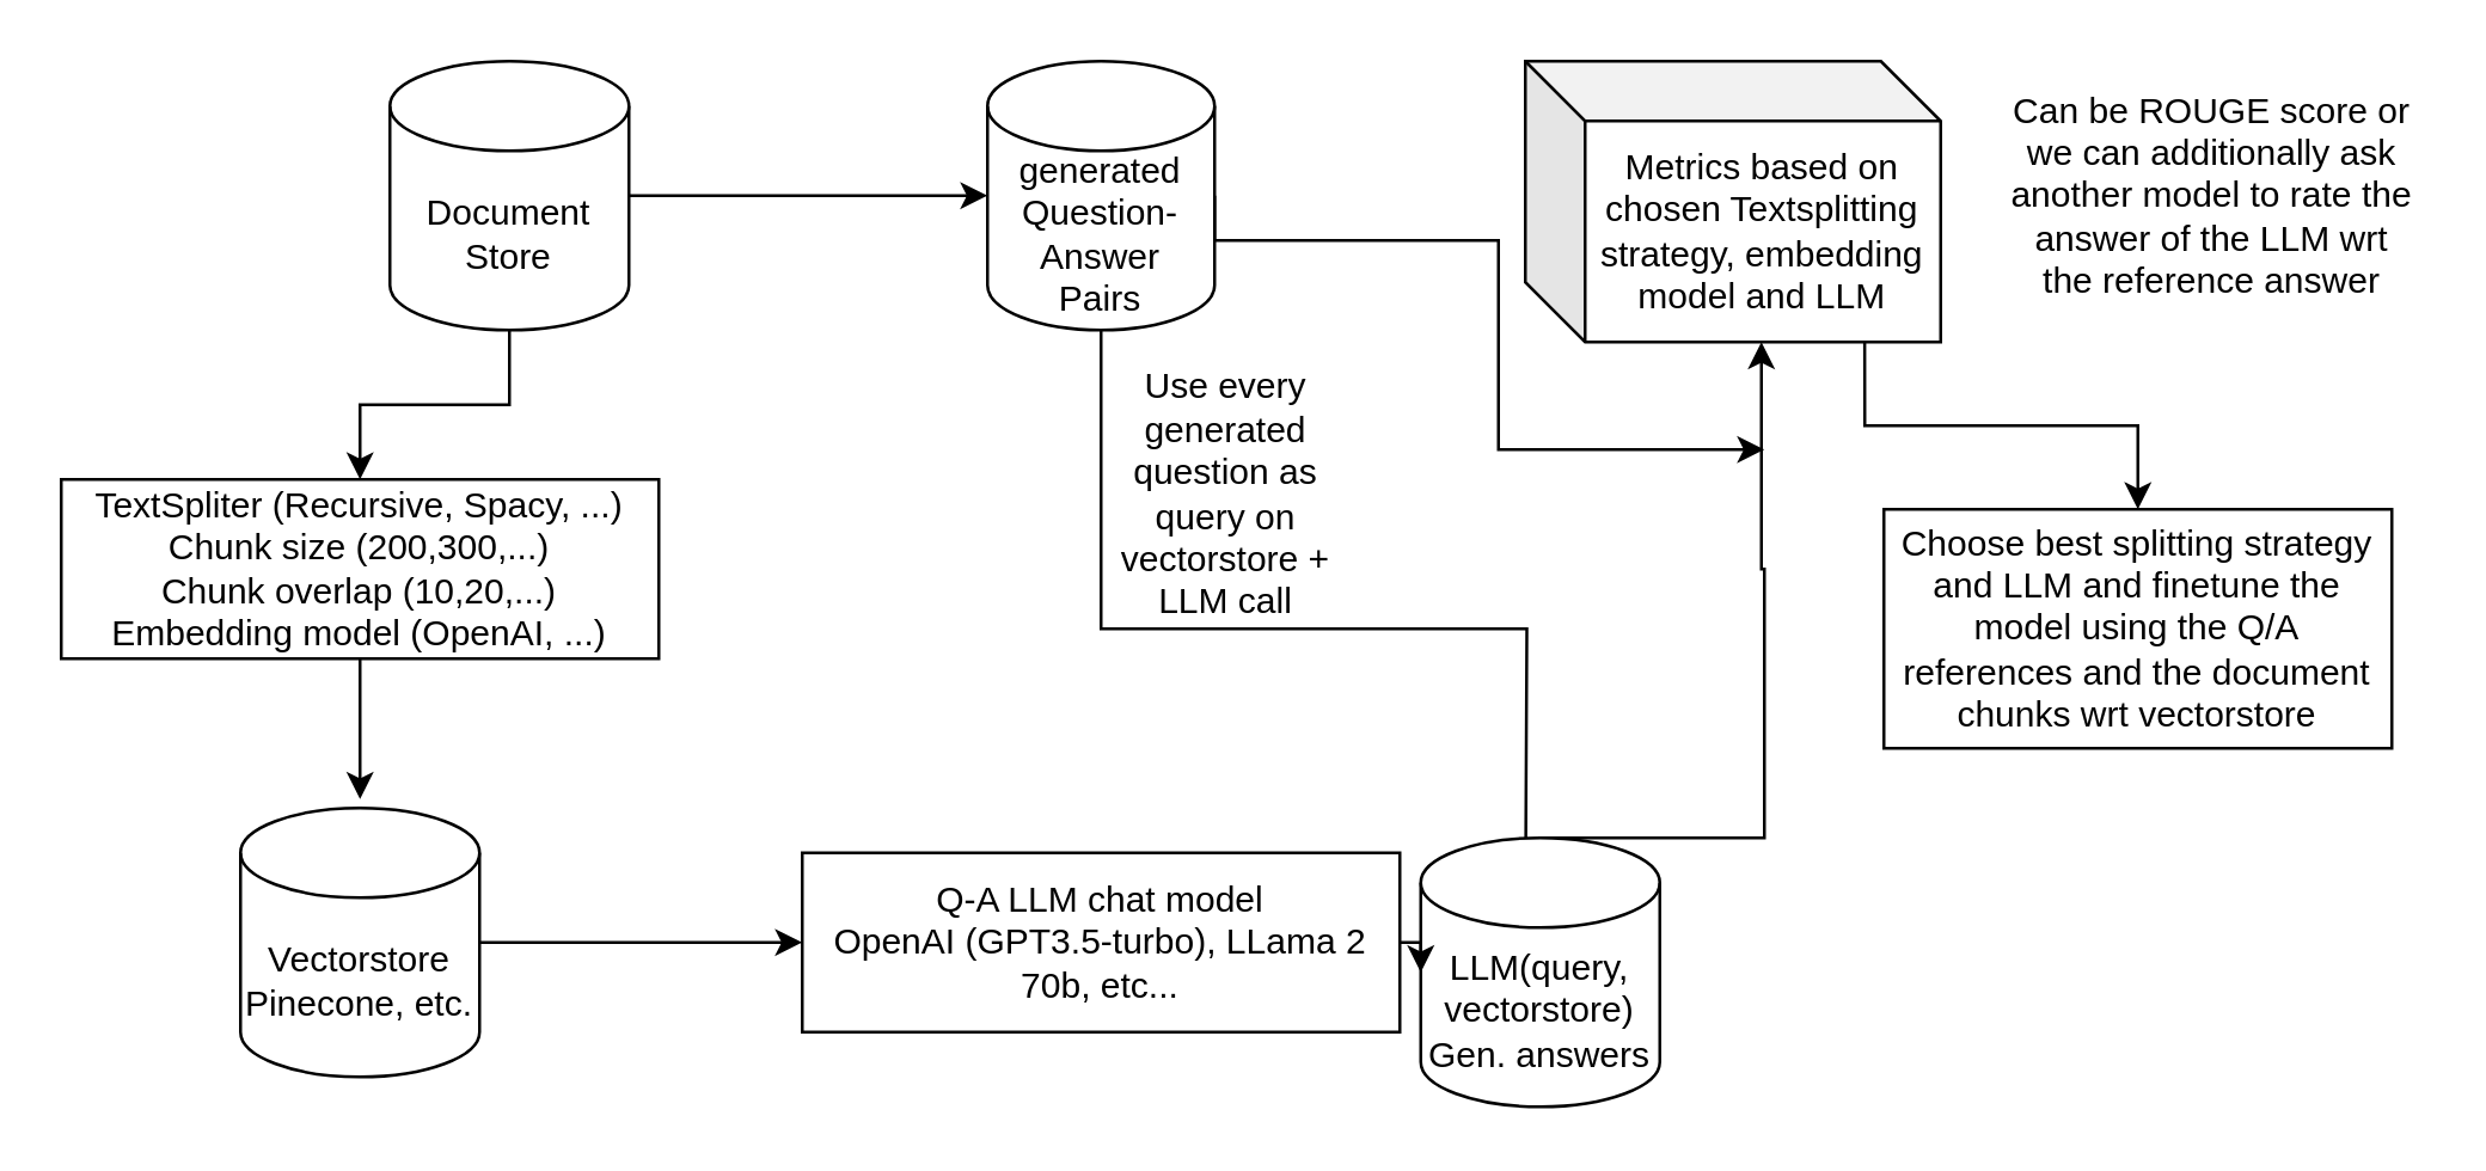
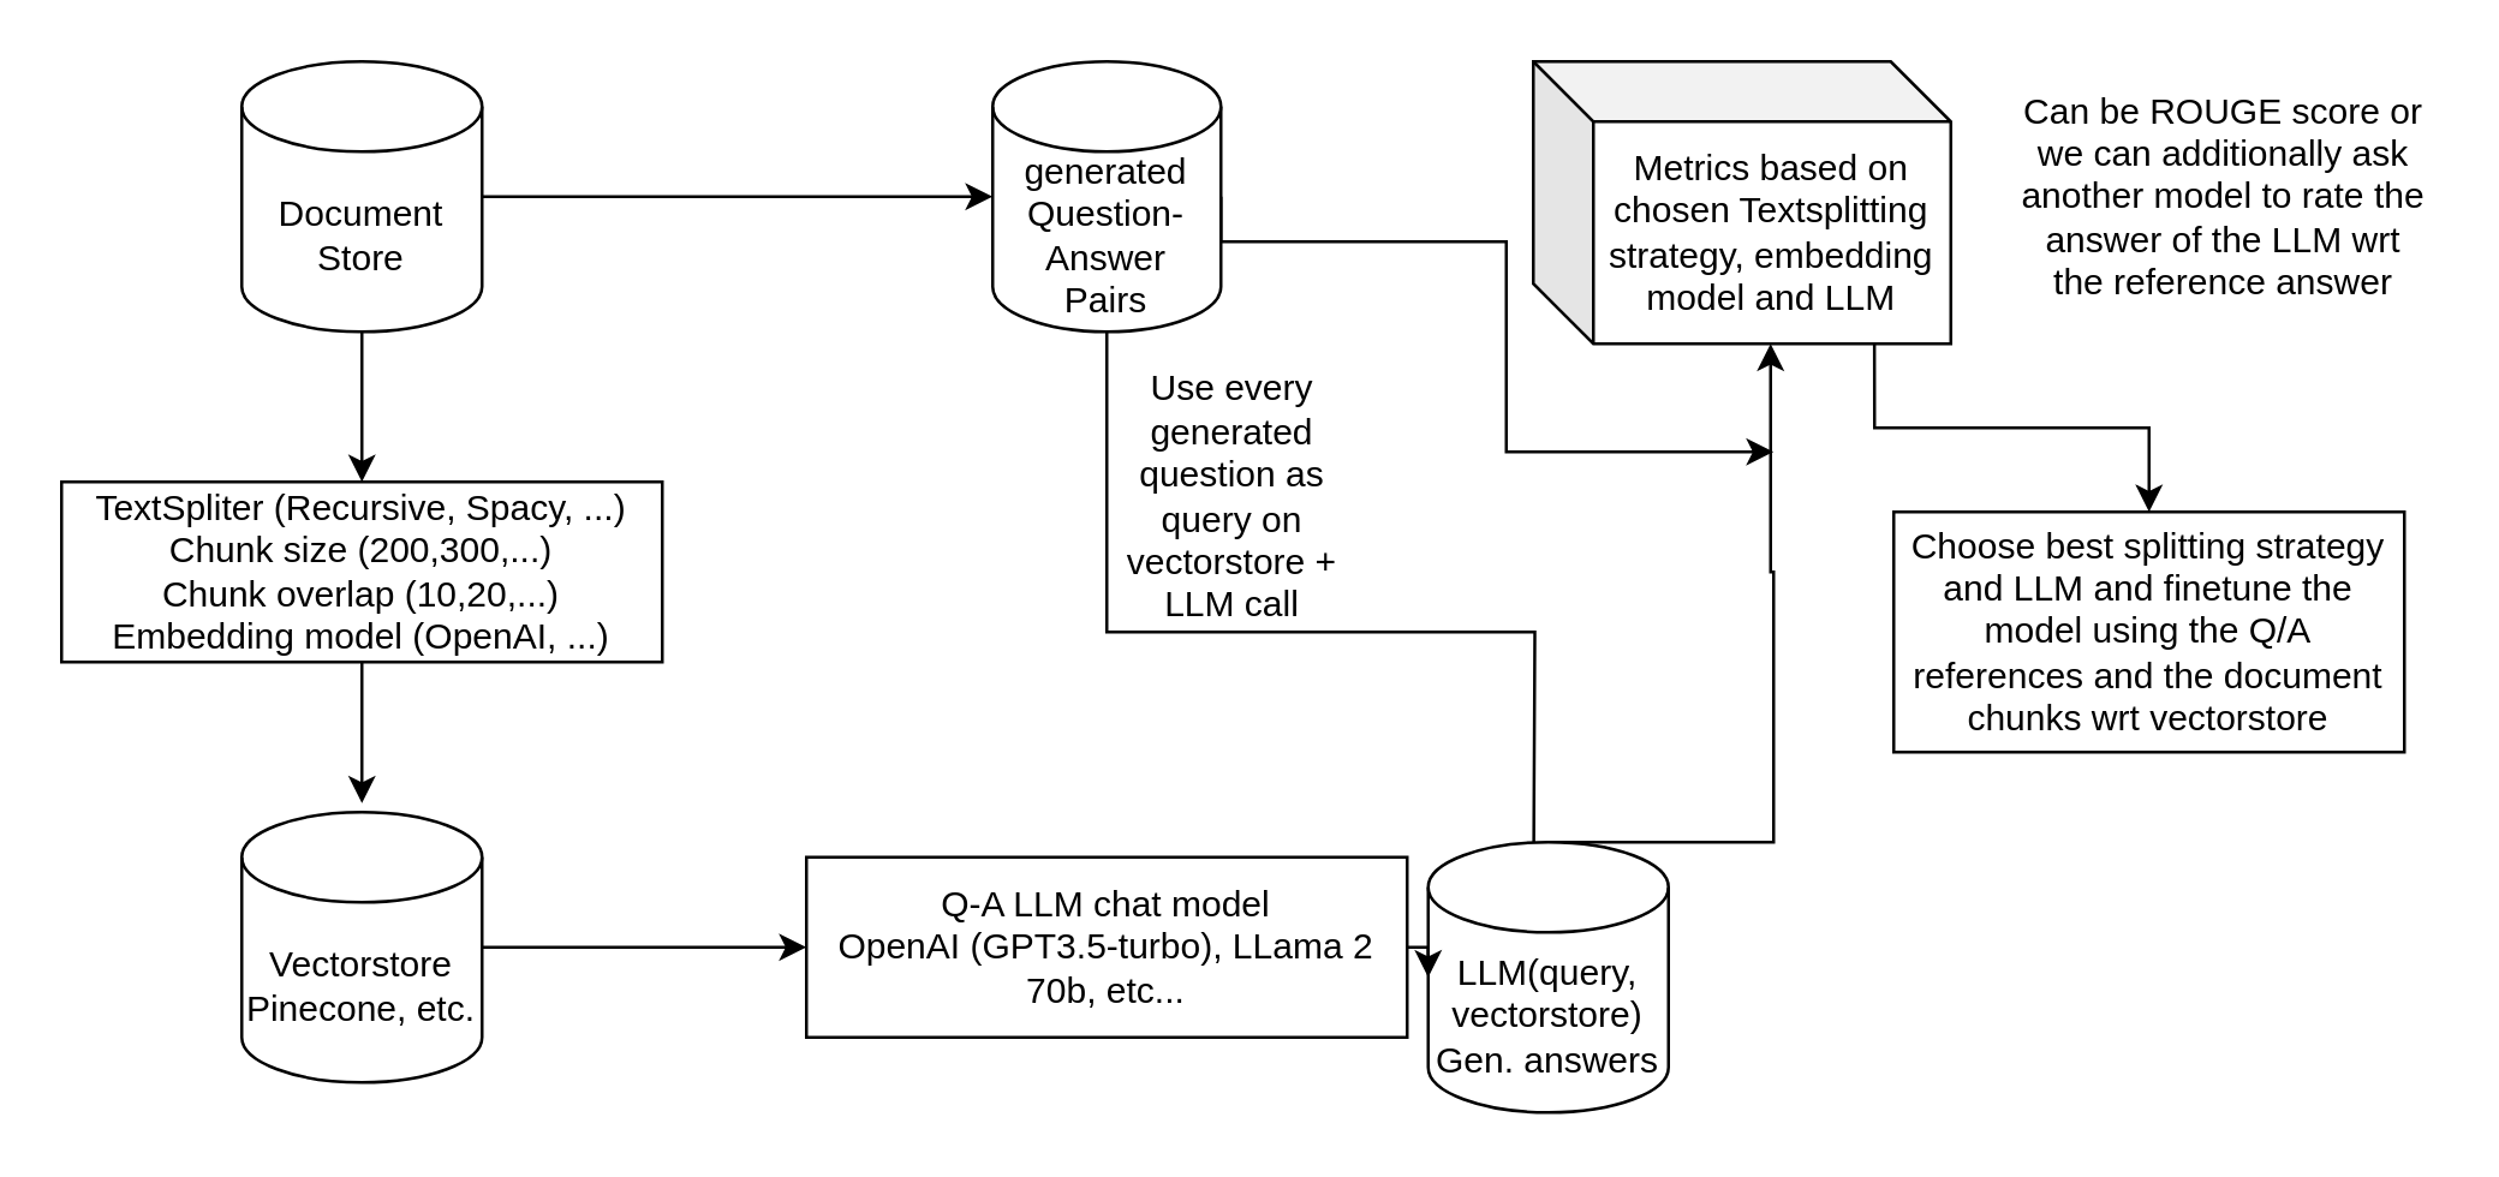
- <mxCell id="4" value="&lt;div&gt;Document&lt;/div&gt;&lt;div&gt;Store&lt;/div&gt;" style="shape=cylinder3;whiteSpace=wrap;html=1;boundedLbl=1;backgroundOutline=1;size=15;" parent="1" vertex="1"><mxGeometry x="130" y="20" width="80" height="90" as="geometry" /></mxCell>
+ <mxCell id="4" value="&lt;div&gt;Document&lt;/div&gt;&lt;div&gt;Store&lt;/div&gt;" style="shape=cylinder3;whiteSpace=wrap;html=1;boundedLbl=1;backgroundOutline=1;size=15;" parent="1" vertex="1"><mxGeometry x="80" y="20" width="80" height="90" as="geometry" /></mxCell>
